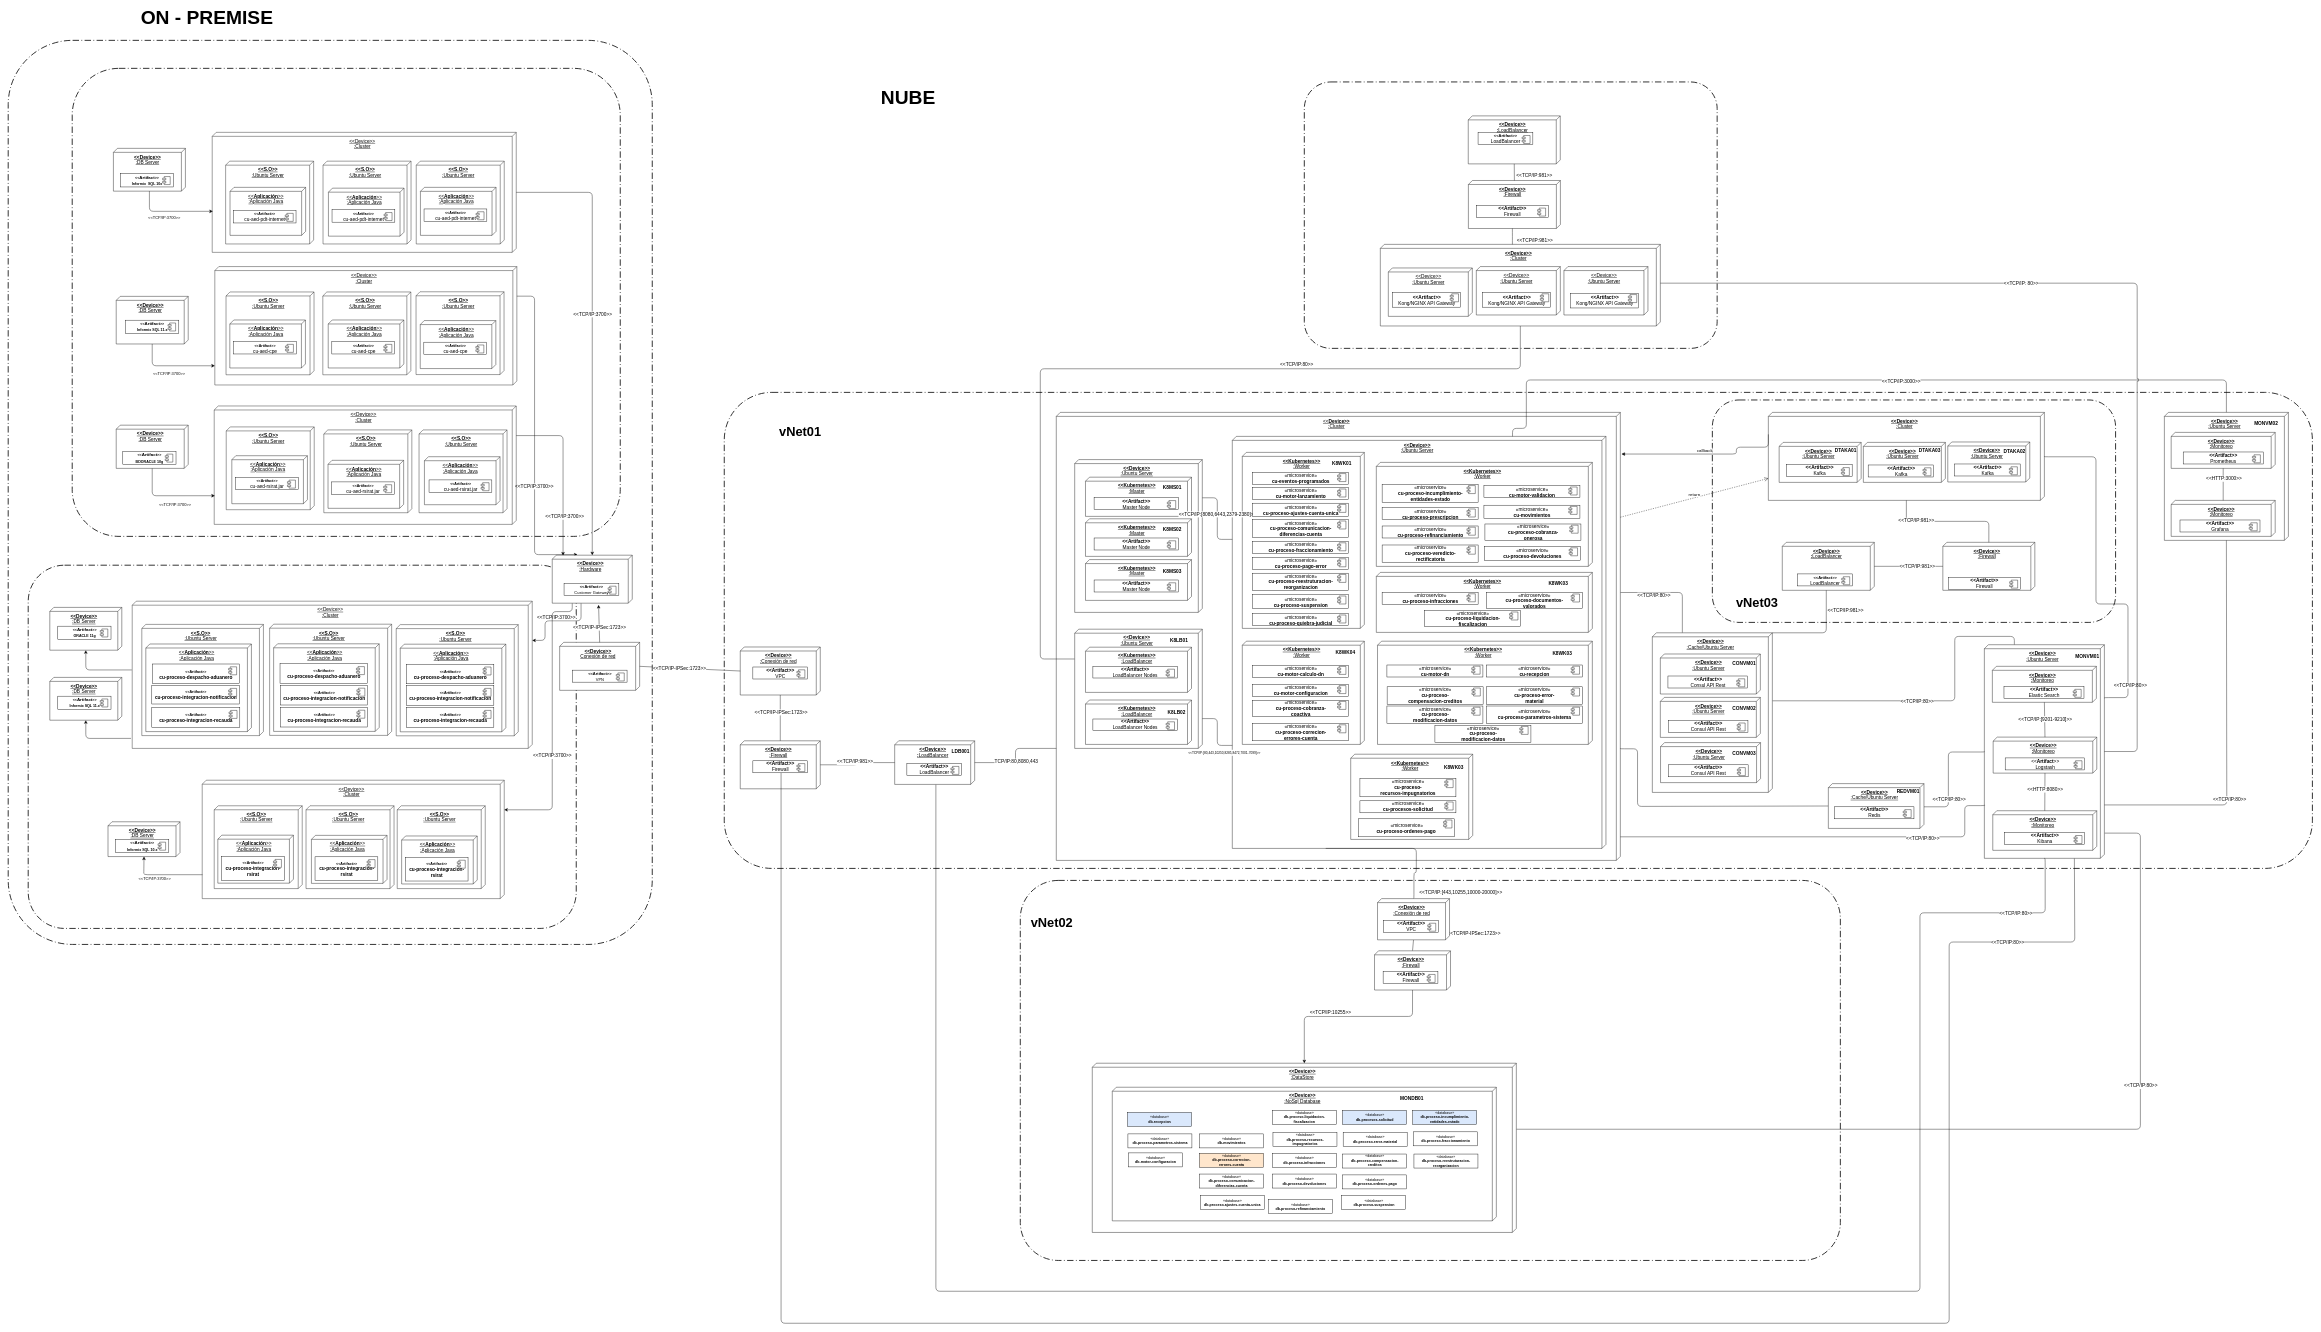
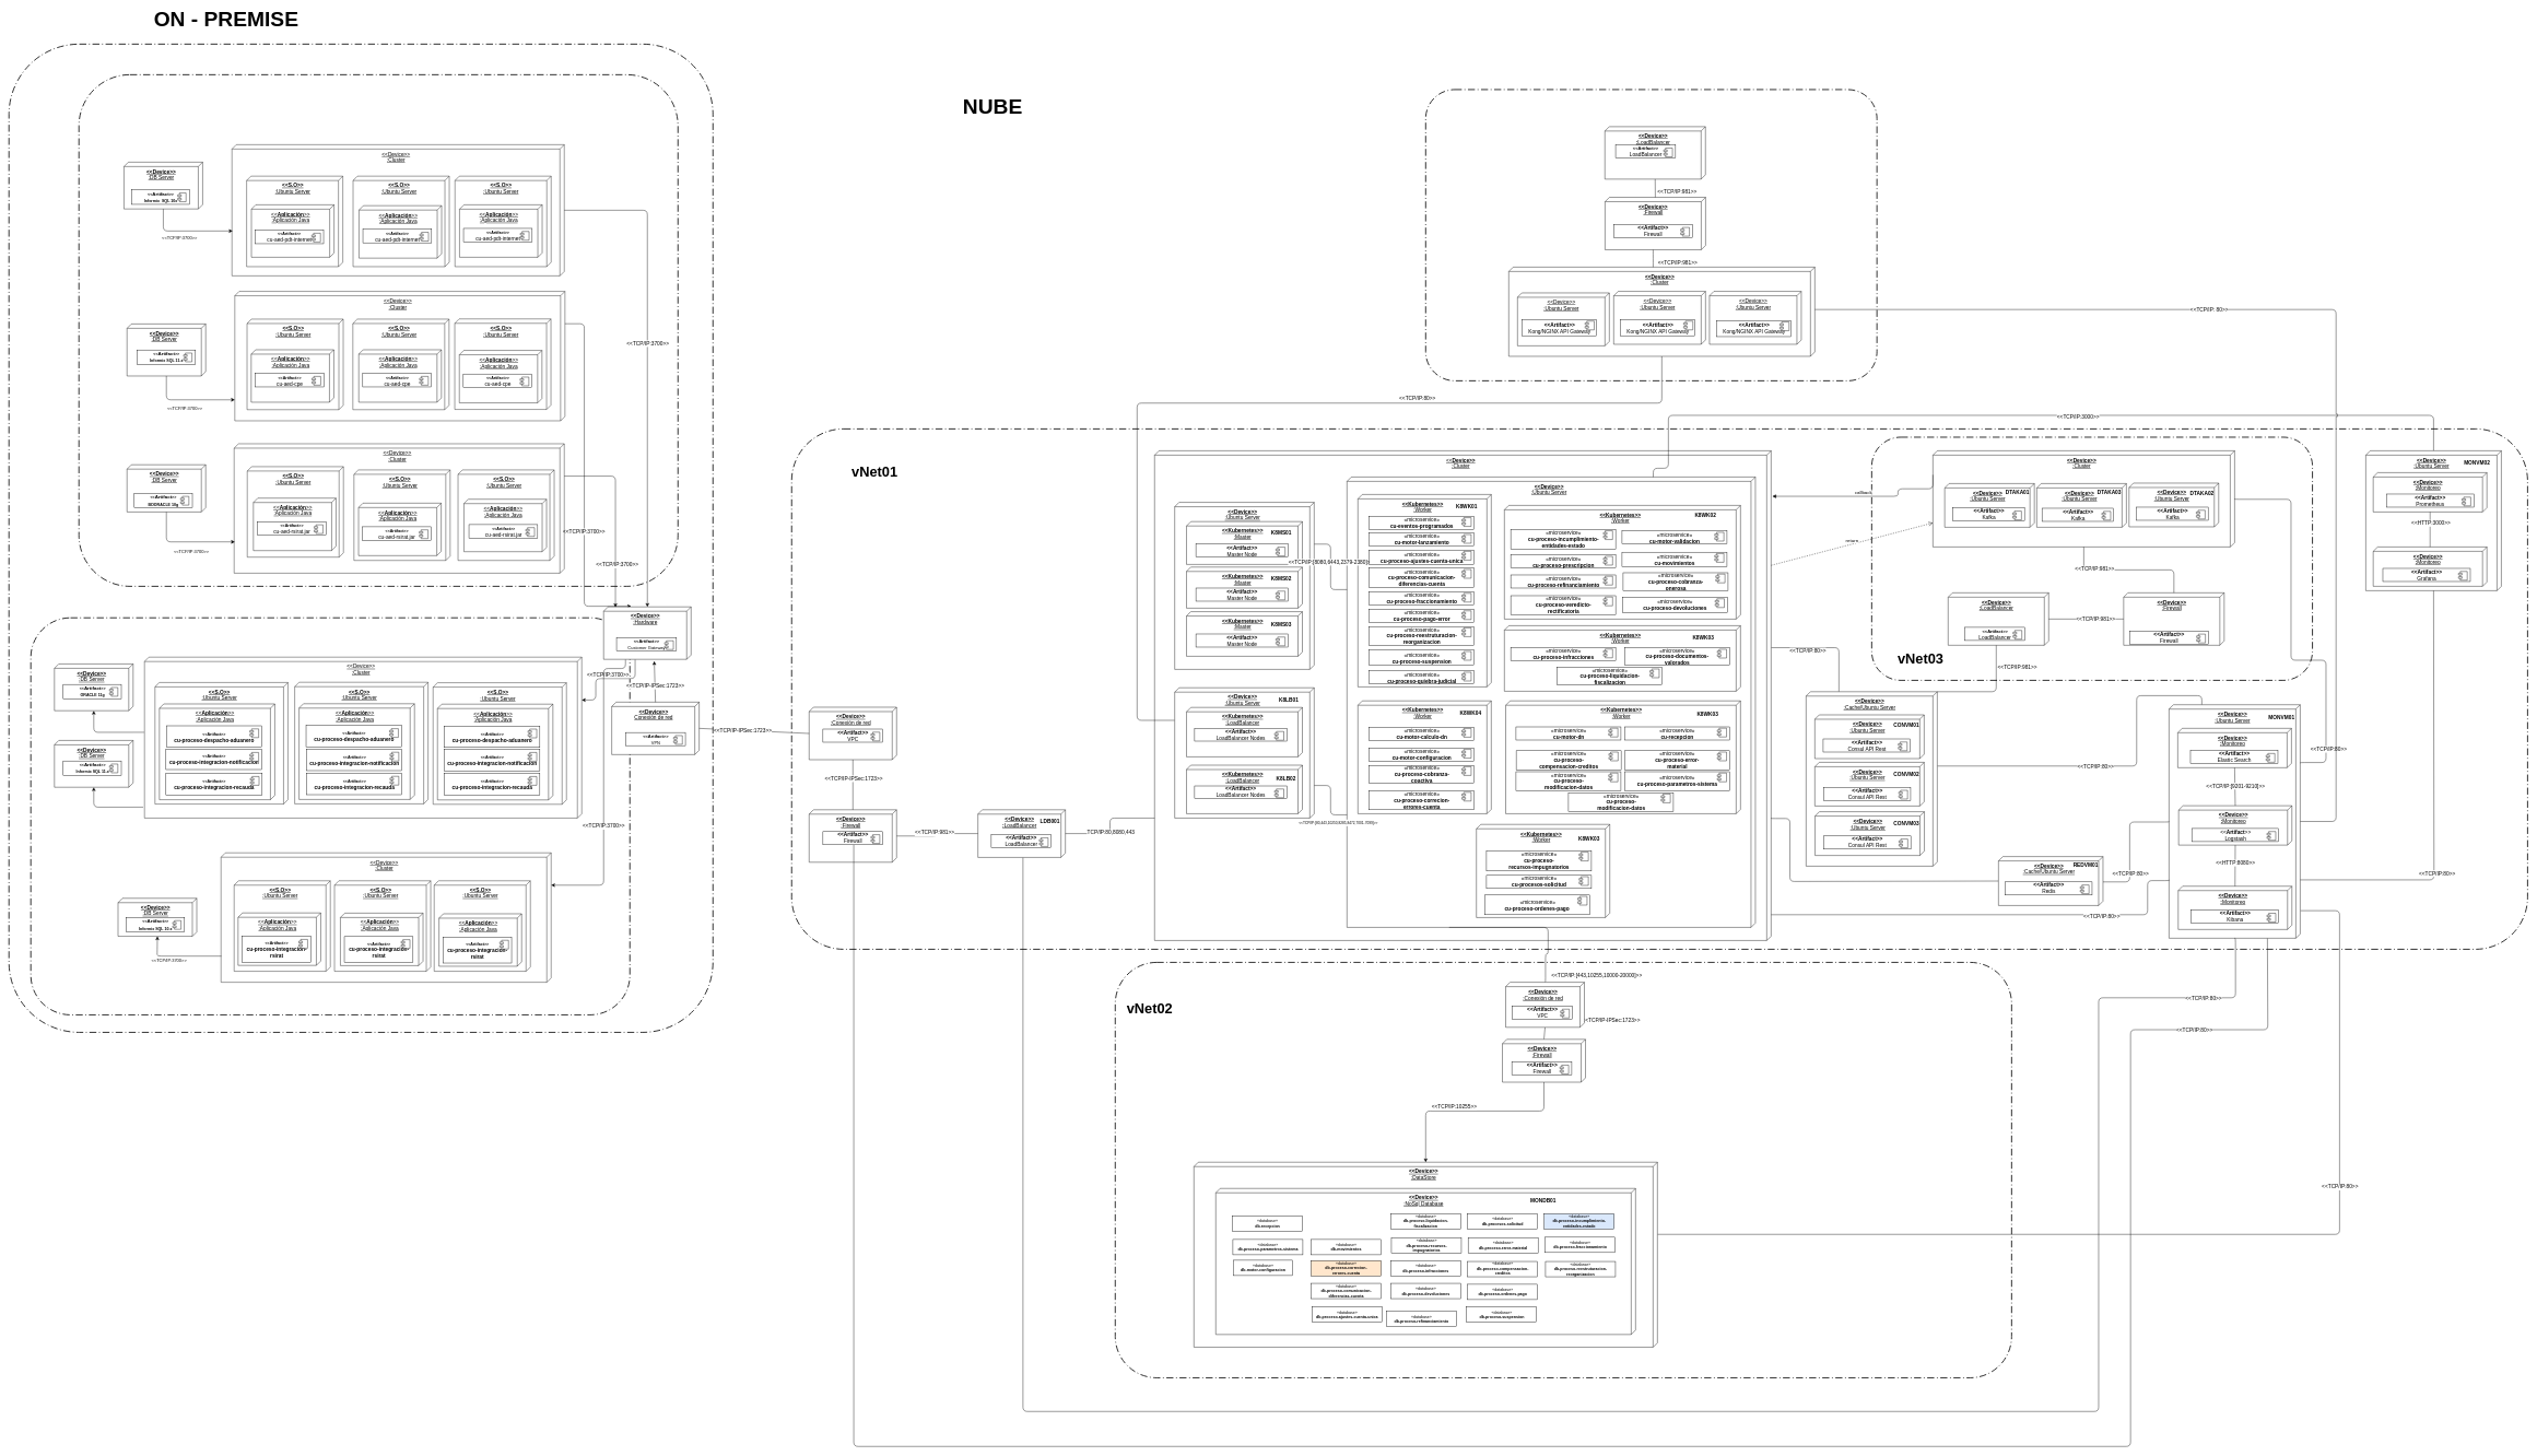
+ <mxCell id="142" value="&lt;b&gt;K8WK02&lt;/b&gt;" style="text;html=1;strokeColor=none;fillColor=none;align=center;verticalAlign=middle;whiteSpace=wrap;rounded=0;dashed=1;" parent="1" vertex="1"><mxGeometry x="3870" y="1167" width="60" height="20" as="geometry" /></mxCell>
- <mxCell id="295" value="«database»&lt;br&gt;&lt;b&gt;db-procesos-solicitud&lt;/b&gt;&lt;br&gt;" style="html=1;labelBackgroundColor=none;strokeColor=#000000;fontSize=9;fontColor=#000000;align=center;aspect=fixed;fillColor=#dae8fc;" parent="1" vertex="1"><mxGeometry x="3355.558" y="2774.951" width="160" height="35" as="geometry" /></mxCell>
+ <mxCell id="295" value="«database»&lt;br&gt;&lt;b&gt;db-procesos-solicitud&lt;/b&gt;&lt;br&gt;" style="html=1;labelBackgroundColor=none;strokeColor=#000000;fontSize=9;fontColor=#000000;align=center;aspect=fixed;" parent="1" vertex="1"><mxGeometry x="3355.558" y="2774.951" width="160" height="35" as="geometry" /></mxCell>
- <mxCell id="289" value="«database»&lt;br&gt;&lt;b&gt;db-recepcion&lt;/b&gt;&lt;br&gt;" style="html=1;labelBackgroundColor=none;strokeColor=#000000;fontSize=9;fontColor=#000000;align=center;aspect=fixed;fillColor=#dae8fc;" parent="1" vertex="1"><mxGeometry x="2818.07" y="2779.951" width="160" height="35" as="geometry" /></mxCell>
+ <mxCell id="289" value="«database»&lt;br&gt;&lt;b&gt;db-recepcion&lt;/b&gt;&lt;br&gt;" style="html=1;labelBackgroundColor=none;strokeColor=#000000;fontSize=9;fontColor=#000000;align=center;aspect=fixed;" parent="1" vertex="1"><mxGeometry x="2818.07" y="2779.951" width="160" height="35" as="geometry" /></mxCell>
